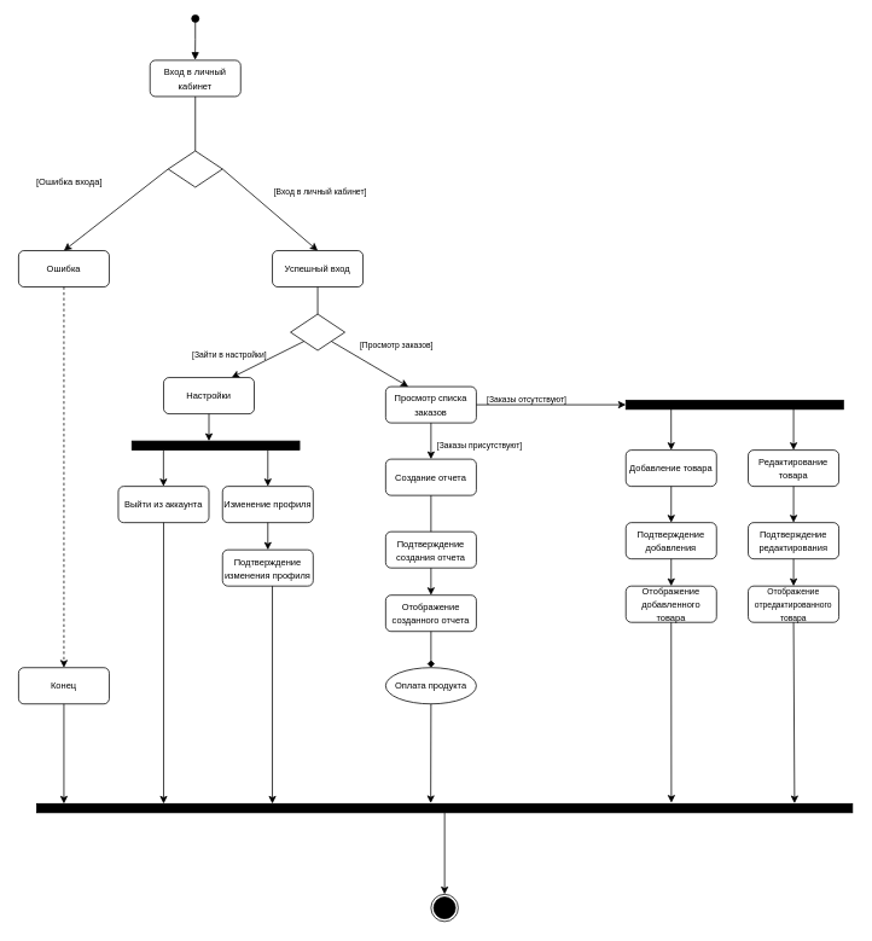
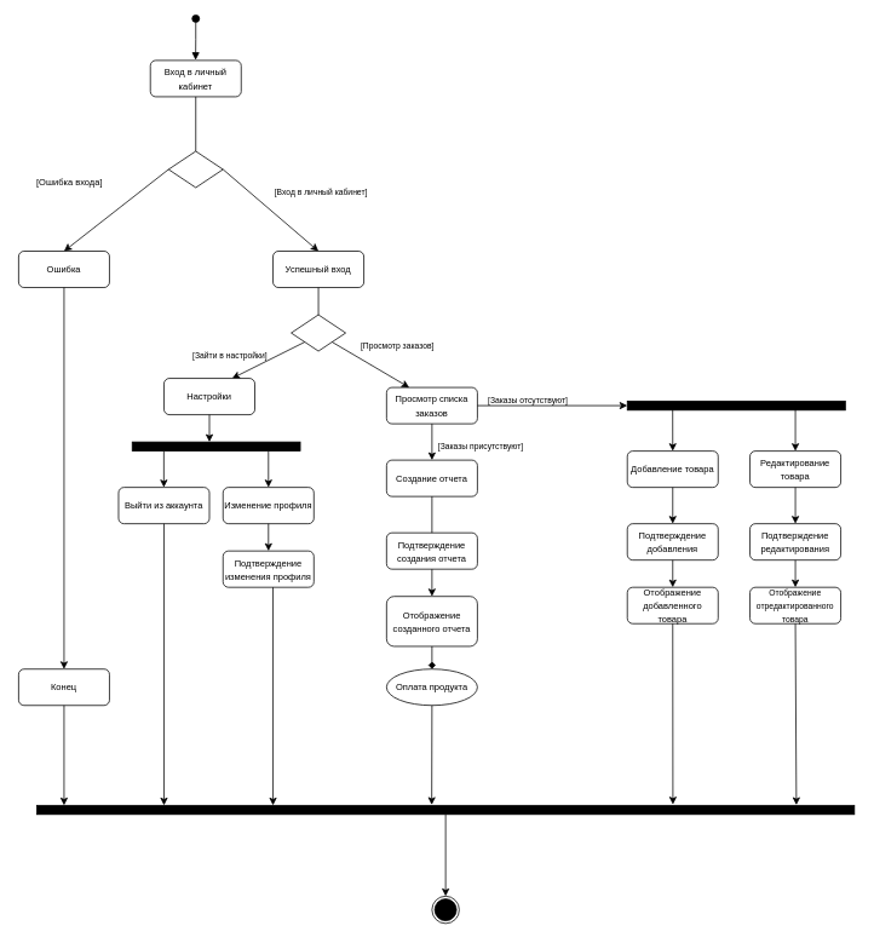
- <mxCell id="44" value="" style="endArrow=classic;html=1;rounded=0;exitX=0.5;exitY=1;exitDx=0;exitDy=0;entryX=0.5;entryY=0;entryDx=0;entryDy=0;dashed=1;" parent="1" source="41" target="33" edge="1"><mxGeometry width="50" height="50" relative="1" as="geometry"><mxPoint x="205" y="206" as="sourcePoint" /><mxPoint x="90" y="296" as="targetPoint" /></mxGeometry></mxCell>
+ <mxCell id="44" value="" style="endArrow=classic;html=1;rounded=0;exitX=0.5;exitY=1;exitDx=0;exitDy=0;entryX=0.5;entryY=0;entryDx=0;entryDy=0;" parent="1" source="41" target="33" edge="1"><mxGeometry width="50" height="50" relative="1" as="geometry"><mxPoint x="205" y="206" as="sourcePoint" /><mxPoint x="90" y="296" as="targetPoint" /></mxGeometry></mxCell>
- <mxCell id="29" value="&lt;span style=&quot;font-size: 10px;&quot;&gt;Отображение созданного отчета&lt;/span&gt;" style="rounded=1;whiteSpace=wrap;html=1;" parent="1" vertex="1"><mxGeometry x="425" y="656" width="100" height="40" as="geometry" /></mxCell>
+ <mxCell id="29" value="&lt;span style=&quot;font-size: 10px;&quot;&gt;Отображение созданного отчета&lt;/span&gt;" style="rounded=1;whiteSpace=wrap;html=1;" parent="1" vertex="1"><mxGeometry x="425" y="656" width="100" height="55" as="geometry" /></mxCell>
